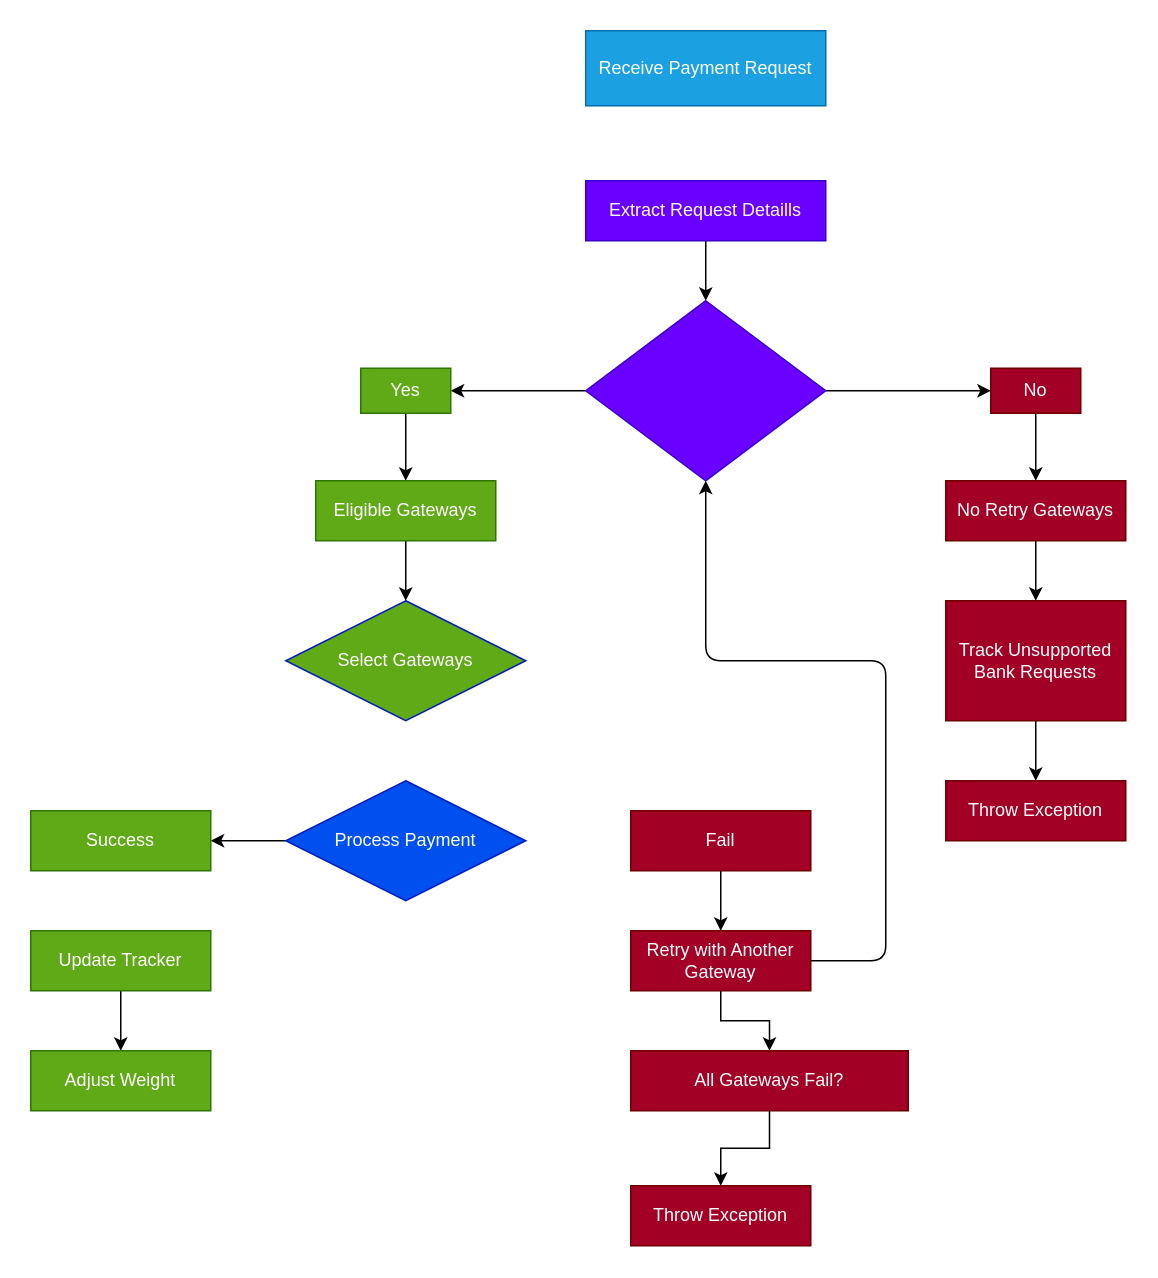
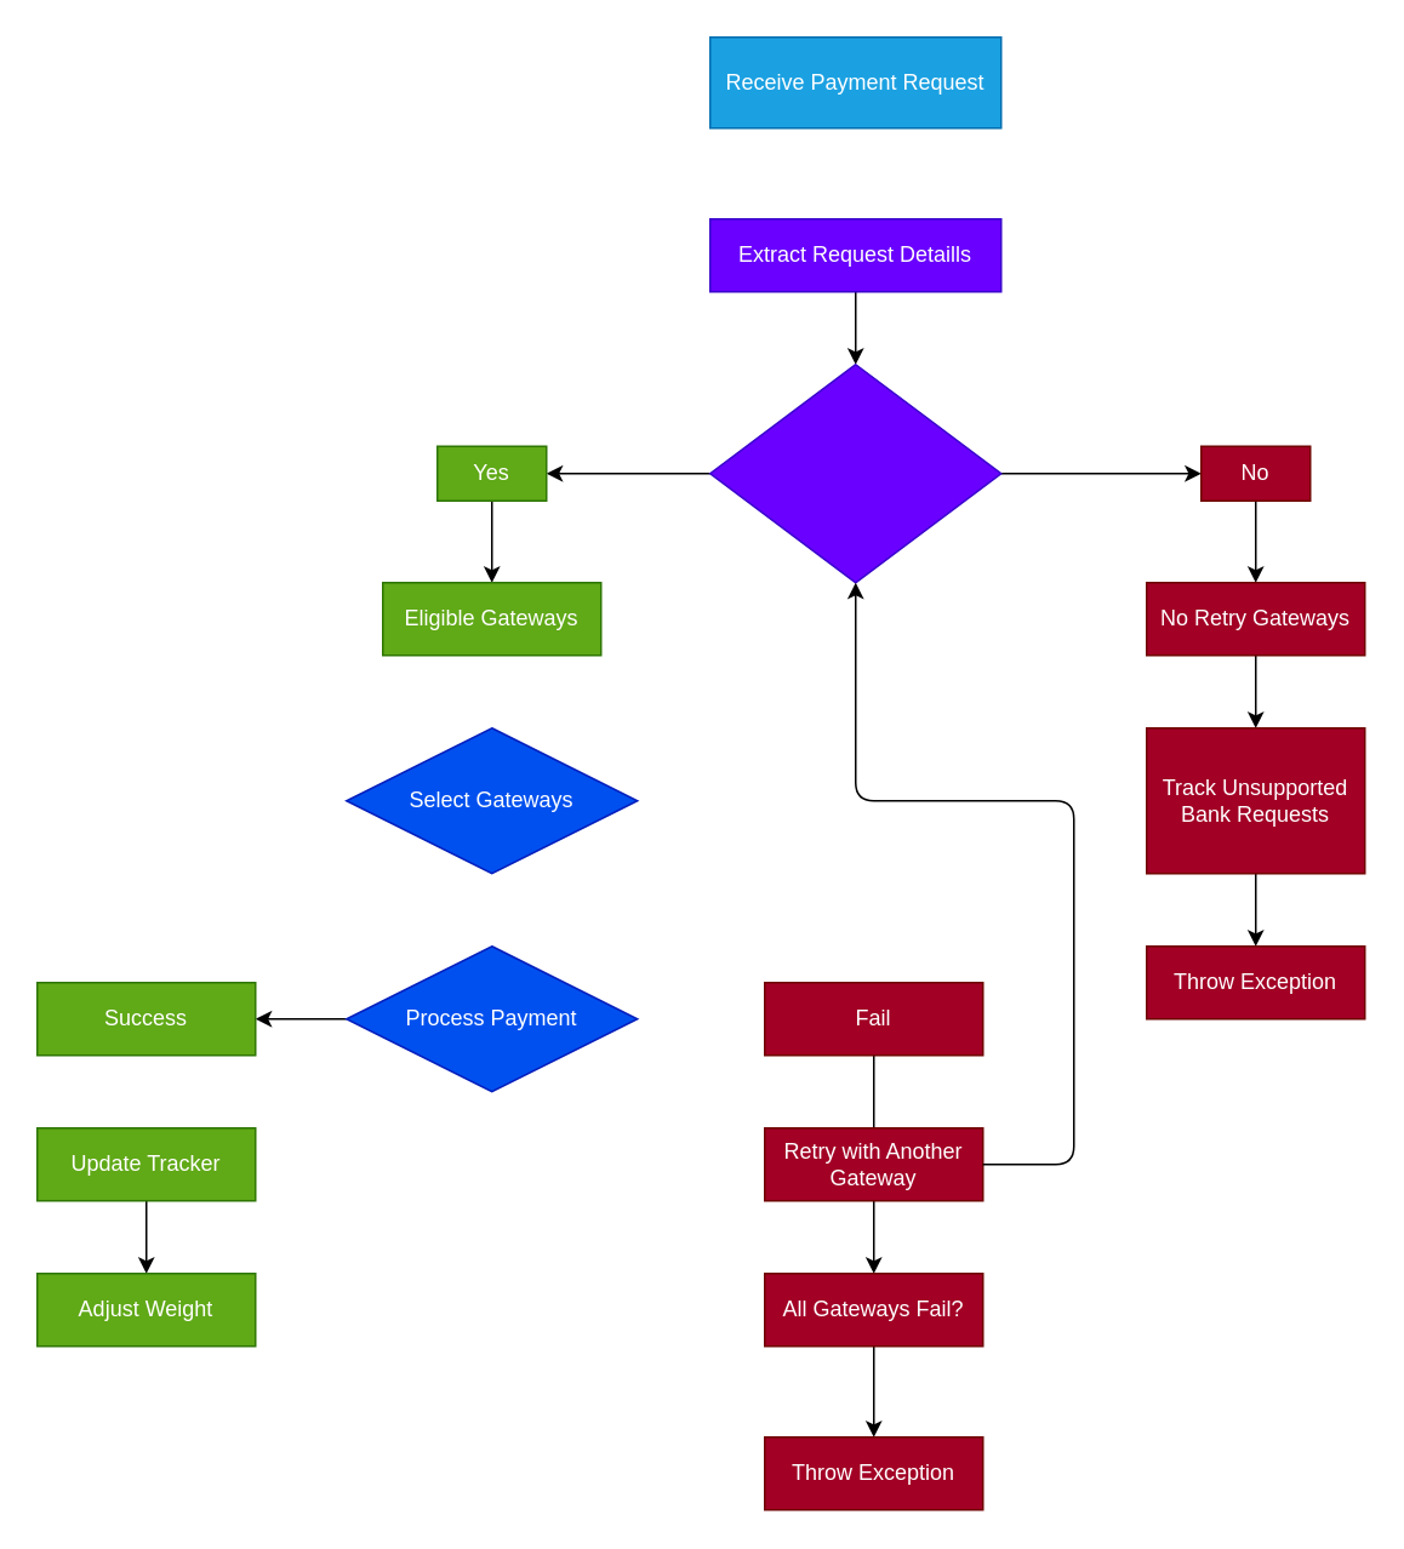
- <mxCell id="17" value="" style="edgeStyle=orthogonalEdgeStyle;rounded=0;orthogonalLoop=1;jettySize=auto;html=1;" parent="1" source="18" target="19" edge="1"><mxGeometry relative="1" as="geometry" /></mxCell>
- <mxCell id="19" value="Select Gateways" style="rhombus;whiteSpace=wrap;html=1;fillColor=#60a917;fontColor=#ffffff;strokeColor=#001DBC;" parent="1" vertex="1"><mxGeometry x="190" y="400" width="160" height="80" as="geometry" /></mxCell>
+ <mxCell id="19" value="Select Gateways" style="rhombus;whiteSpace=wrap;html=1;fillColor=#0050ef;fontColor=#ffffff;strokeColor=#001DBC;" parent="1" vertex="1"><mxGeometry x="190" y="400" width="160" height="80" as="geometry" /></mxCell>
- <mxCell id="23" value="" style="edgeStyle=orthogonalEdgeStyle;rounded=0;orthogonalLoop=1;jettySize=auto;html=1;" parent="1" source="24" target="29" edge="1"><mxGeometry relative="1" as="geometry" /></mxCell>
+ <mxCell id="23" value="" style="edgeStyle=orthogonalEdgeStyle;rounded=0;orthogonalLoop=1;jettySize=auto;html=1;endArrow=none;" parent="1" source="24" target="29" edge="1"><mxGeometry relative="1" as="geometry" /></mxCell>
- <mxCell id="32" value="All Gateways Fail?" style="text;html=1;align=center;verticalAlign=middle;whiteSpace=wrap;rounded=0;fillColor=#a20025;strokeColor=#6F0000;fontColor=#ffffff;" parent="1" vertex="1"><mxGeometry x="420" y="700" width="185" height="40" as="geometry" /></mxCell>
+ <mxCell id="32" value="All Gateways Fail?" style="text;html=1;align=center;verticalAlign=middle;whiteSpace=wrap;rounded=0;fillColor=#a20025;strokeColor=#6F0000;fontColor=#ffffff;" parent="1" vertex="1"><mxGeometry x="420" y="700" width="120" height="40" as="geometry" /></mxCell>
